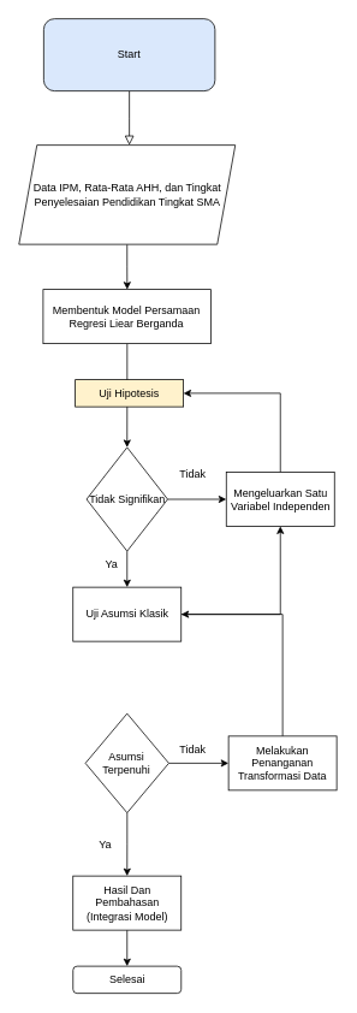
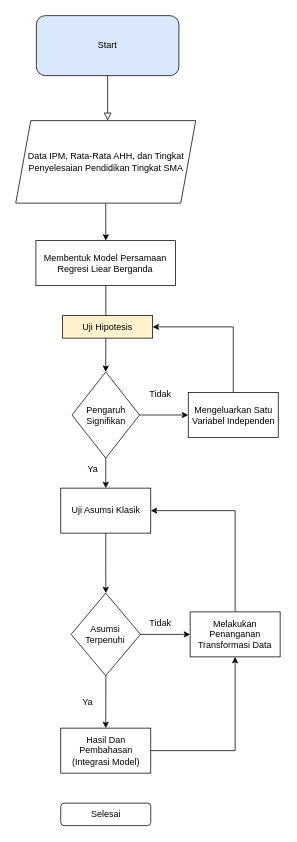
- <mxCell id="11" value="Tidak Signifikan" style="rhombus;whiteSpace=wrap;html=1;" vertex="1" parent="1"><mxGeometry x="95.51" y="495" width="90" height="115" as="geometry" /></mxCell>
+ <mxCell id="11" value="Pengaruh Signifikan" style="rhombus;whiteSpace=wrap;html=1;" vertex="1" parent="1"><mxGeometry x="95.51" y="495" width="90" height="115" as="geometry" /></mxCell>
- <mxCell id="16" value="" style="edgeStyle=orthogonalEdgeStyle;rounded=0;orthogonalLoop=1;jettySize=auto;html=1;" edge="1" parent="1" source="17" target="13"><mxGeometry relative="1" as="geometry" /></mxCell>
+ <mxCell id="16" value="" style="edgeStyle=orthogonalEdgeStyle;rounded=0;orthogonalLoop=1;jettySize=auto;html=1;" edge="1" parent="1" source="17" target="20"><mxGeometry relative="1" as="geometry" /></mxCell>
- <mxCell id="24" value="" style="edgeStyle=orthogonalEdgeStyle;rounded=0;orthogonalLoop=1;jettySize=auto;html=1;" edge="1" parent="1" source="25" target="27"><mxGeometry relative="1" as="geometry" /></mxCell>
+ <mxCell id="24" value="" style="edgeStyle=orthogonalEdgeStyle;rounded=0;orthogonalLoop=1;jettySize=auto;html=1;" edge="1" parent="1" source="25" target="22"><mxGeometry relative="1" as="geometry" /></mxCell>
